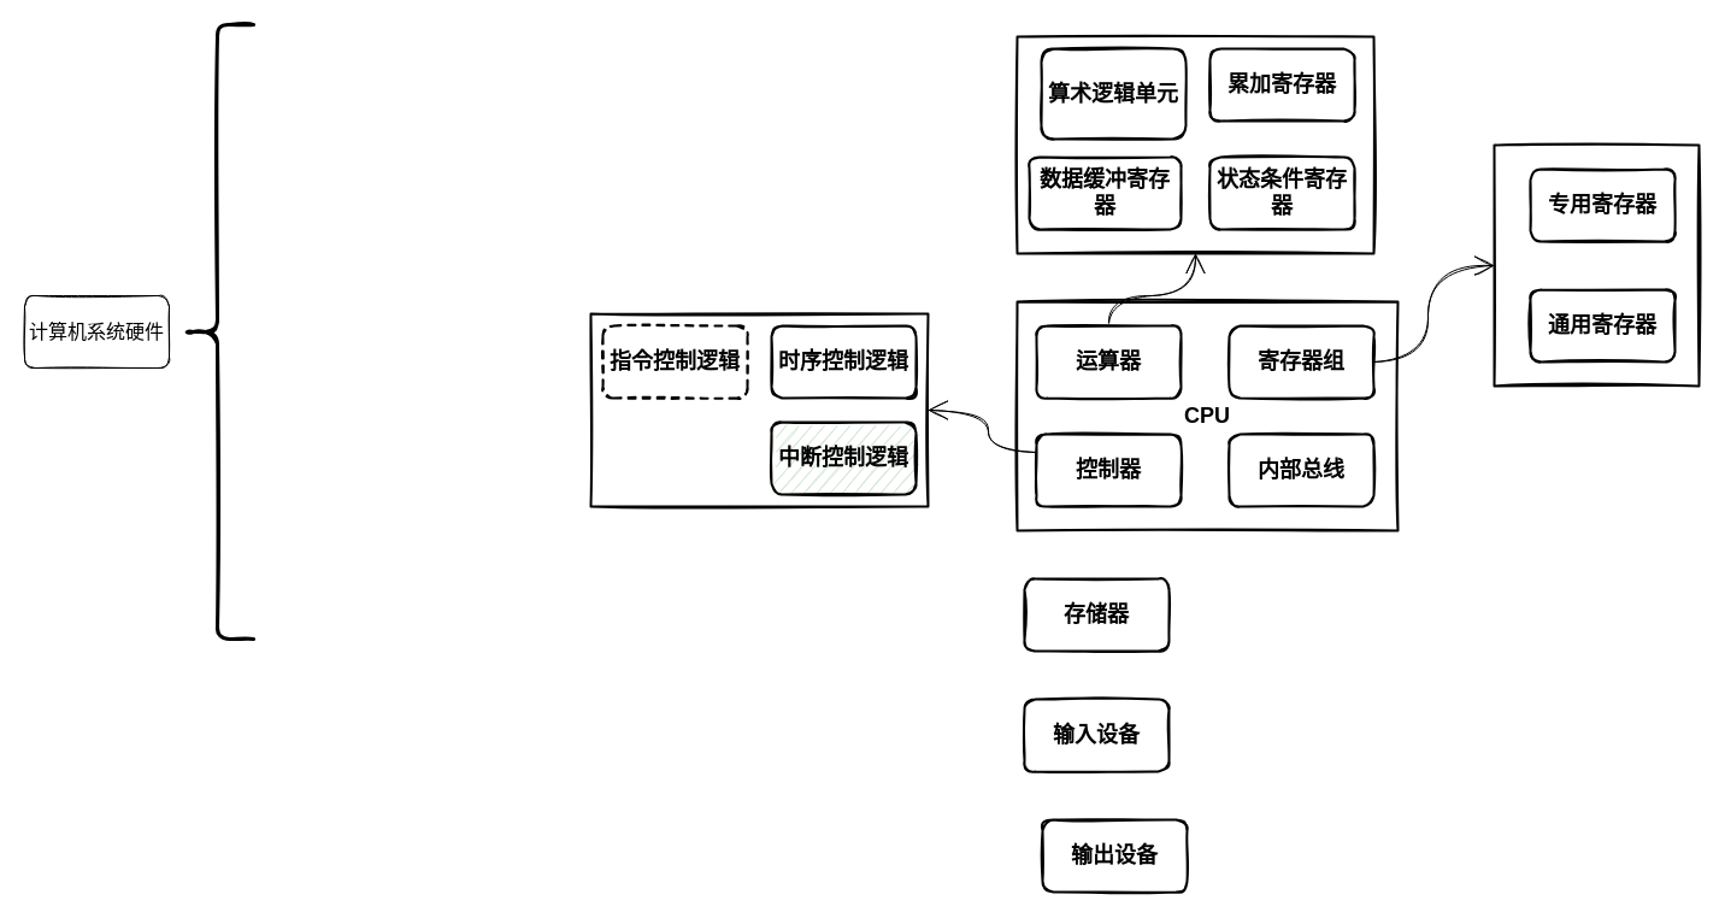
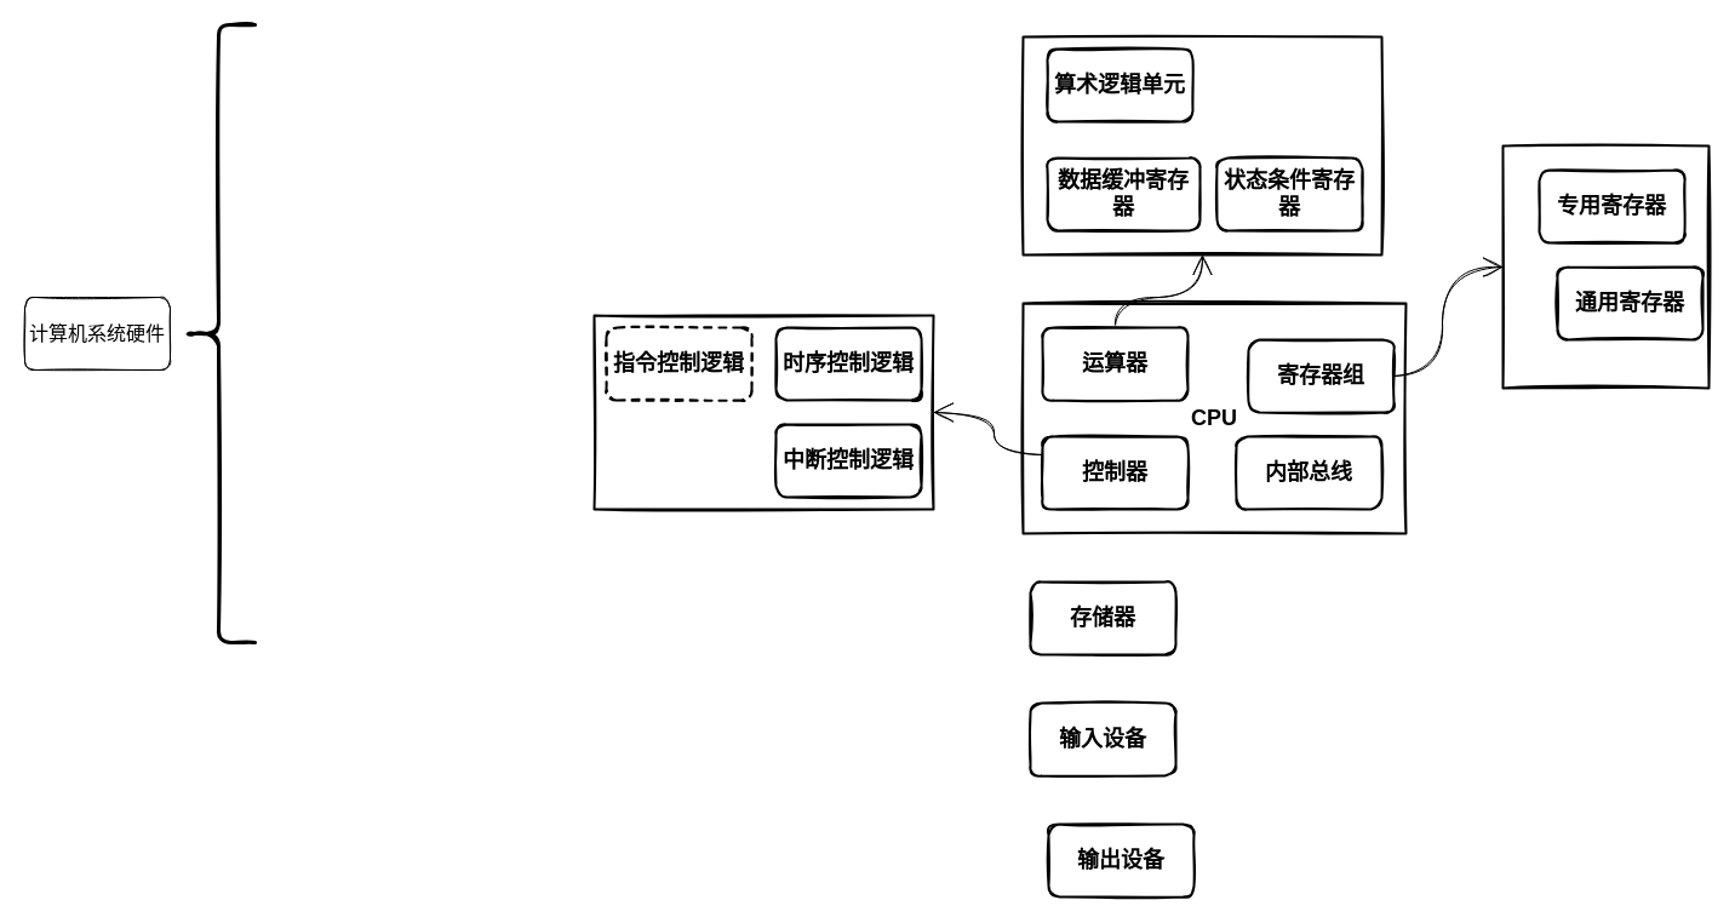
- <mxCell id="17" value="累加寄存器" style="rounded=1;whiteSpace=wrap;html=1;fontSize=18;strokeWidth=2;sketch=1;fontStyle=1" vertex="1" parent="1"><mxGeometry x="1004" y="40" width="120" height="60" as="geometry" /></mxCell>
- <mxCell id="15" value="算术逻辑单元" style="rounded=1;whiteSpace=wrap;html=1;fontSize=18;strokeWidth=2;sketch=1;fontStyle=1" vertex="1" parent="1"><mxGeometry x="864" y="40" width="120" height="75" as="geometry" /></mxCell>
+ <mxCell id="15" value="算术逻辑单元" style="rounded=1;whiteSpace=wrap;html=1;fontSize=18;strokeWidth=2;sketch=1;fontStyle=1" vertex="1" parent="1"><mxGeometry x="864" y="40" width="120" height="60" as="geometry" /></mxCell>
- <mxCell id="16" value="数据缓冲寄存器" style="rounded=1;whiteSpace=wrap;html=1;fontSize=18;strokeWidth=2;sketch=1;fontStyle=1" vertex="1" parent="1"><mxGeometry x="854" y="130" width="126" height="60" as="geometry" /></mxCell>
+ <mxCell id="16" value="数据缓冲寄存器" style="rounded=1;whiteSpace=wrap;html=1;fontSize=18;strokeWidth=2;sketch=1;fontStyle=1" vertex="1" parent="1"><mxGeometry x="864" width="126" height="60" as="geometry" y="130" /></mxCell>
- <mxCell id="25" value="通用寄存器" style="rounded=1;whiteSpace=wrap;html=1;fontSize=18;strokeWidth=2;sketch=1;fontStyle=1" vertex="1" parent="1"><mxGeometry x="1270" y="240" width="120" height="60" as="geometry" /></mxCell>
+ <mxCell id="25" value="通用寄存器" style="rounded=1;whiteSpace=wrap;html=1;fontSize=18;strokeWidth=2;sketch=1;fontStyle=1" vertex="1" parent="1"><mxGeometry x="1285" y="220" width="120" height="60" as="geometry" /></mxCell>
- <mxCell id="12" value="寄存器组" style="rounded=1;whiteSpace=wrap;html=1;fontSize=18;strokeWidth=2;sketch=1;fontStyle=1" vertex="1" parent="1"><mxGeometry x="1020" y="270" width="120" height="60" as="geometry" /></mxCell>
+ <mxCell id="12" value="寄存器组" style="rounded=1;whiteSpace=wrap;html=1;fontSize=18;strokeWidth=2;sketch=1;fontStyle=1" vertex="1" parent="1"><mxGeometry x="1030" y="280" width="120" height="60" as="geometry" /></mxCell>
- <mxCell id="22" value="中断控制逻辑" style="rounded=1;whiteSpace=wrap;html=1;fontSize=18;strokeWidth=2;sketch=1;fontStyle=1;fillColor=#d5e8d4;" vertex="1" parent="1"><mxGeometry x="640" y="350" width="120" height="60" as="geometry" /></mxCell>
+ <mxCell id="22" value="中断控制逻辑" style="rounded=1;whiteSpace=wrap;html=1;fontSize=18;strokeWidth=2;sketch=1;fontStyle=1" vertex="1" parent="1"><mxGeometry x="640" y="350" width="120" height="60" as="geometry" /></mxCell>
